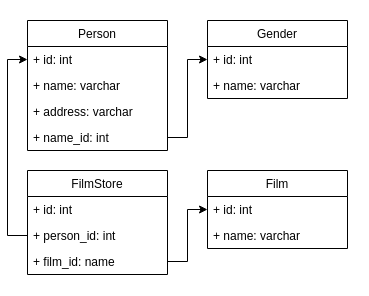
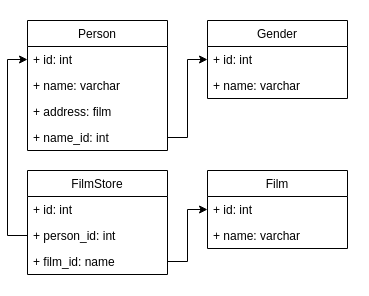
- <mxCell id="5" value="+ address: varchar" style="text;strokeColor=none;fillColor=none;align=left;verticalAlign=top;spacingLeft=4;spacingRight=4;overflow=hidden;rotatable=0;points=[[0,0.5],[1,0.5]];portConstraint=eastwest;" vertex="1" parent="2"><mxGeometry y="78" width="140" height="26" as="geometry" /></mxCell>
+ <mxCell id="5" value="+ address: film" style="text;strokeColor=none;fillColor=none;align=left;verticalAlign=top;spacingLeft=4;spacingRight=4;overflow=hidden;rotatable=0;points=[[0,0.5],[1,0.5]];portConstraint=eastwest;" vertex="1" parent="2"><mxGeometry y="78" width="140" height="26" as="geometry" /></mxCell>
